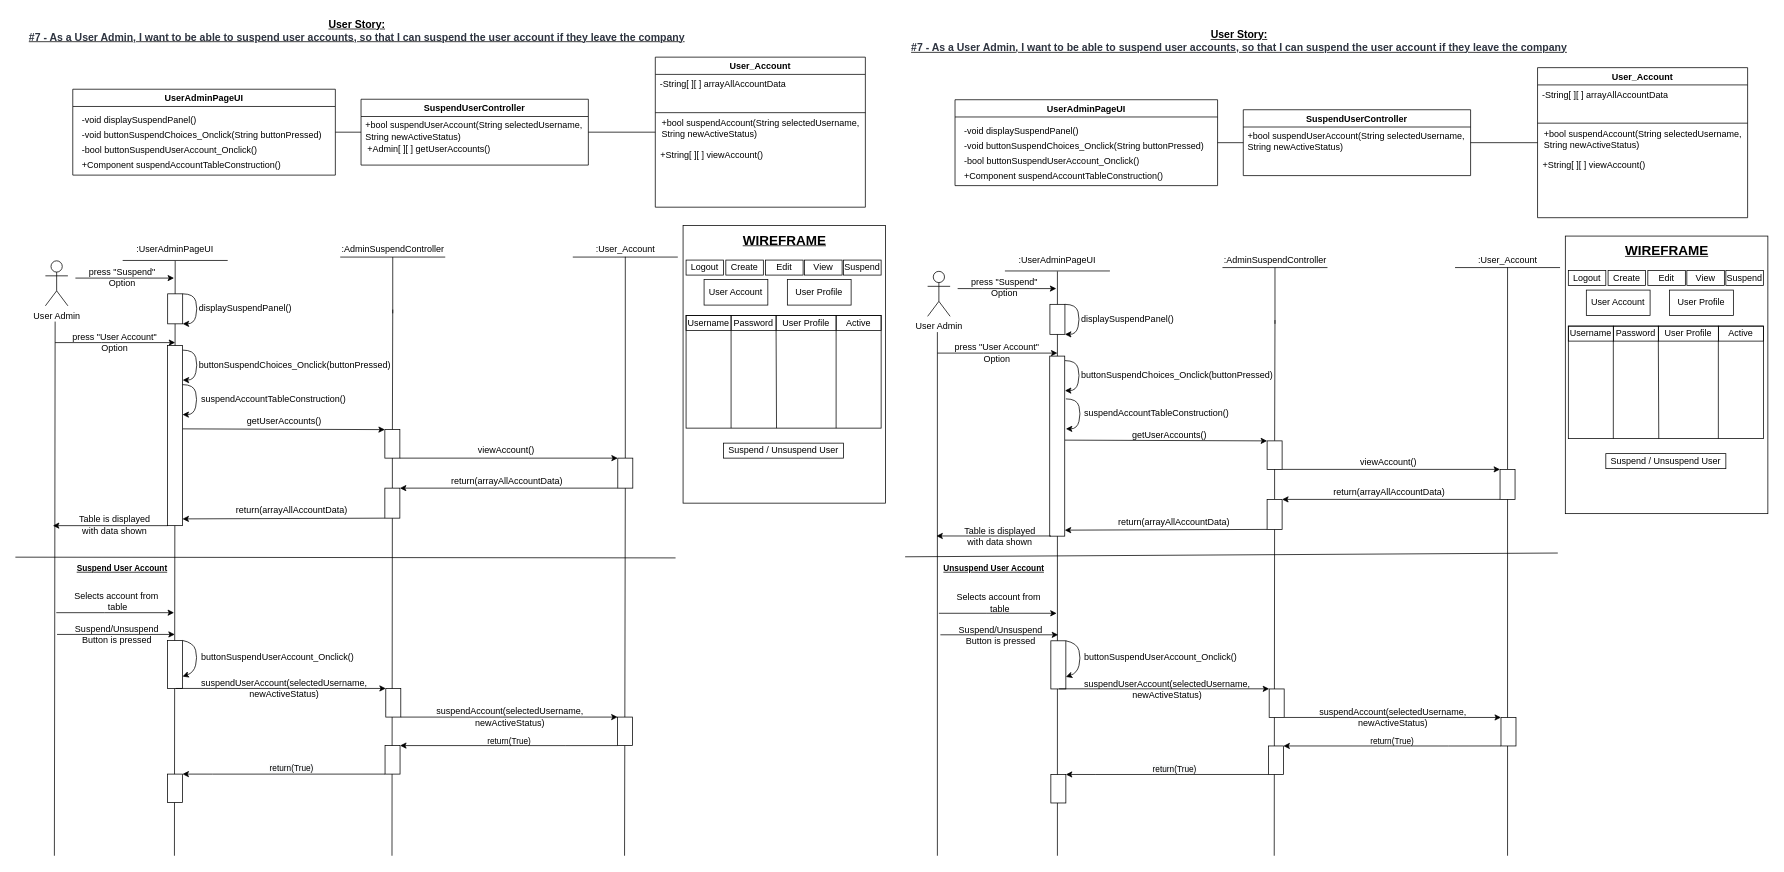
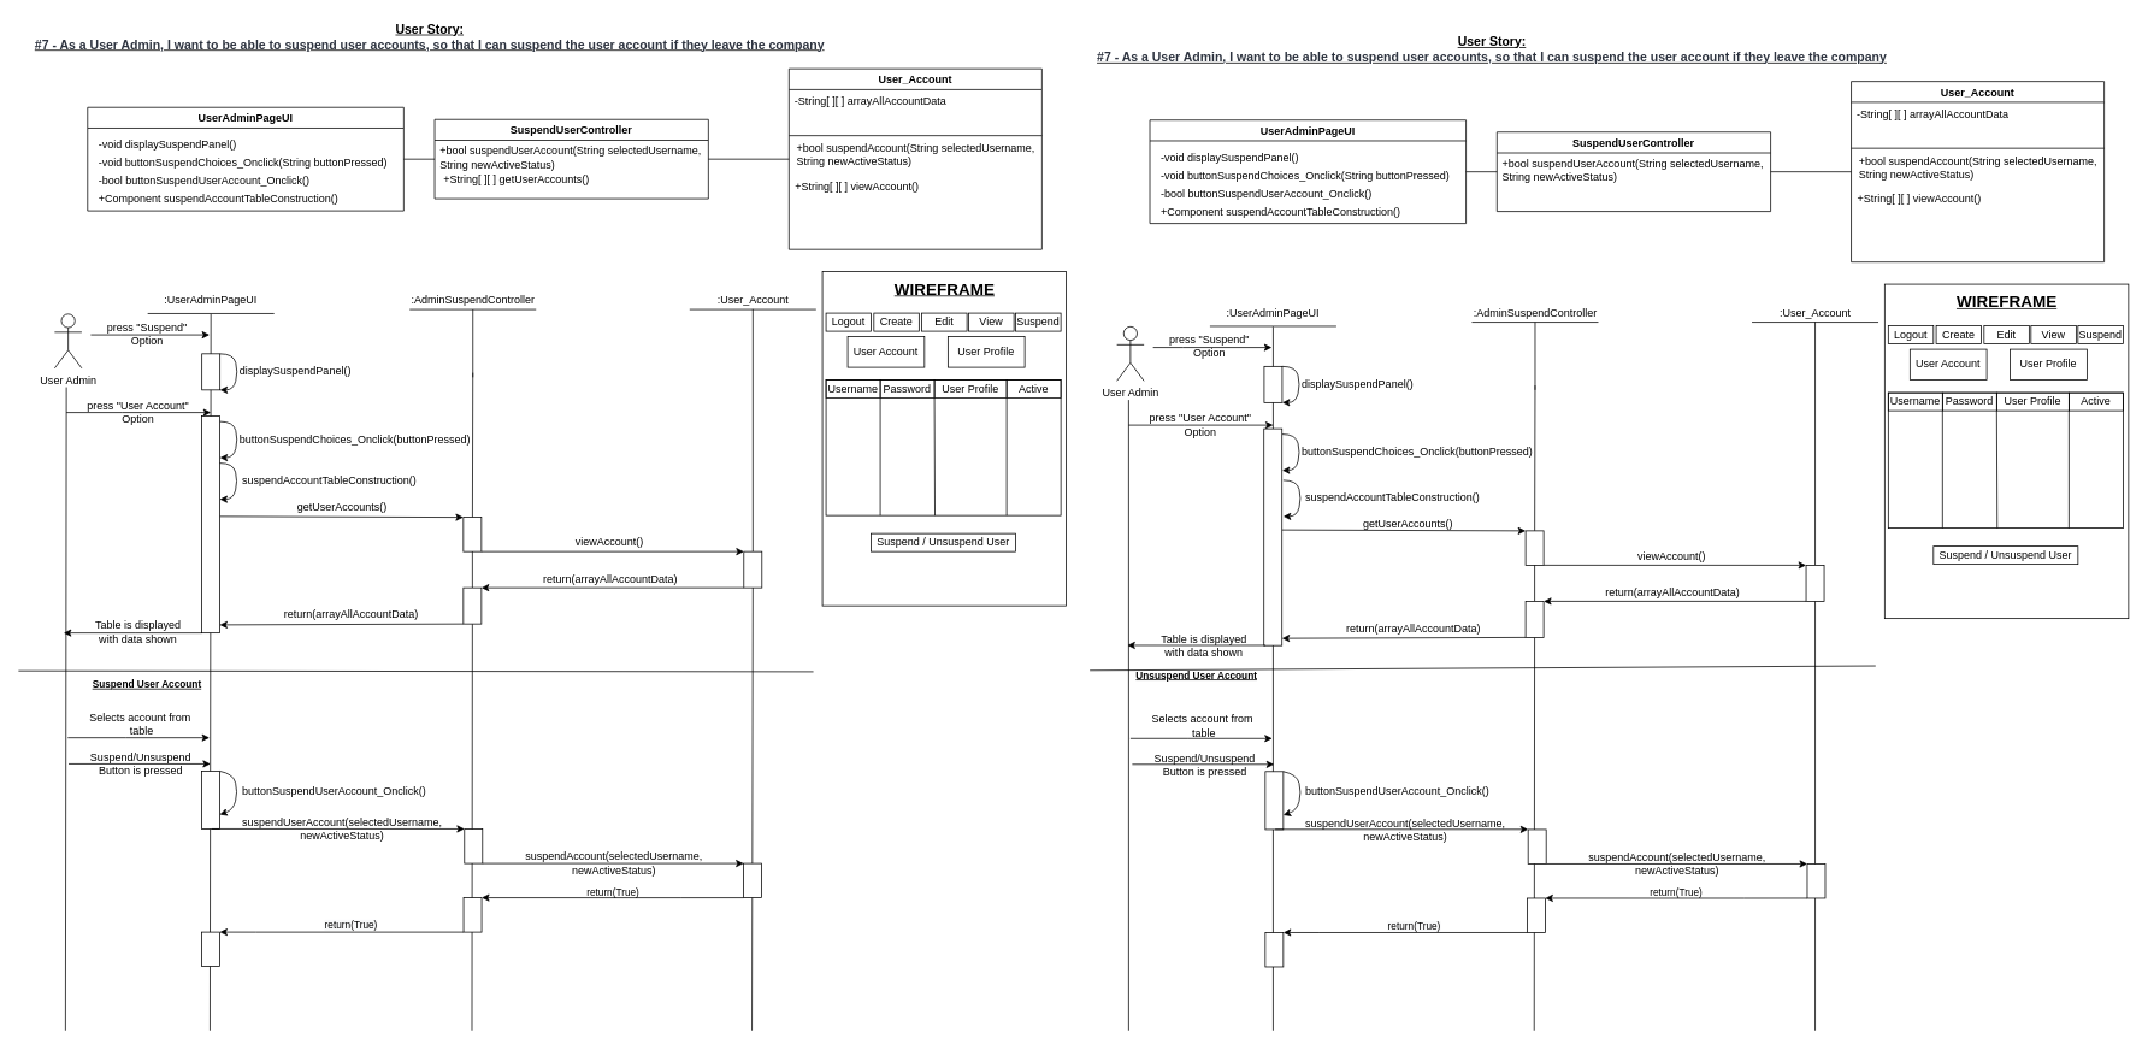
- <mxCell id="12" value="&lt;div style=&quot;text-align: left&quot;&gt;+Admin[ ][ ] getUserAccounts()&lt;/div&gt;" style="text;html=1;align=center;verticalAlign=middle;resizable=0;points=[];autosize=1;strokeColor=none;fillColor=none;" parent="10" vertex="1"><mxGeometry y="57.75" width="180" height="20" as="geometry" /></mxCell>
+ <mxCell id="12" value="&lt;div style=&quot;text-align: left&quot;&gt;+String[ ][ ] getUserAccounts()&lt;/div&gt;" style="text;html=1;align=center;verticalAlign=middle;resizable=0;points=[];autosize=1;strokeColor=none;fillColor=none;" parent="10" vertex="1"><mxGeometry y="57.75" width="180" height="20" as="geometry" /></mxCell>
- <mxCell id="139" value="&lt;b&gt;&lt;u&gt;Unsuspend User Account&lt;/u&gt;&lt;/b&gt;" style="text;html=1;align=center;verticalAlign=middle;resizable=0;points=[];autosize=1;strokeColor=none;fillColor=none;fontSize=11;" parent="1" vertex="1"><mxGeometry x="1249" y="746.5" width="150" height="20" as="geometry" /></mxCell>
+ <mxCell id="139" value="&lt;b&gt;&lt;u&gt;Unsuspend User Account&lt;/u&gt;&lt;/b&gt;" style="text;html=1;align=center;verticalAlign=middle;resizable=0;points=[];autosize=1;strokeColor=none;fillColor=none;fontSize=11;" parent="1" vertex="1"><mxGeometry x="1249" y="736.5" width="150" height="20" as="geometry" /></mxCell>
